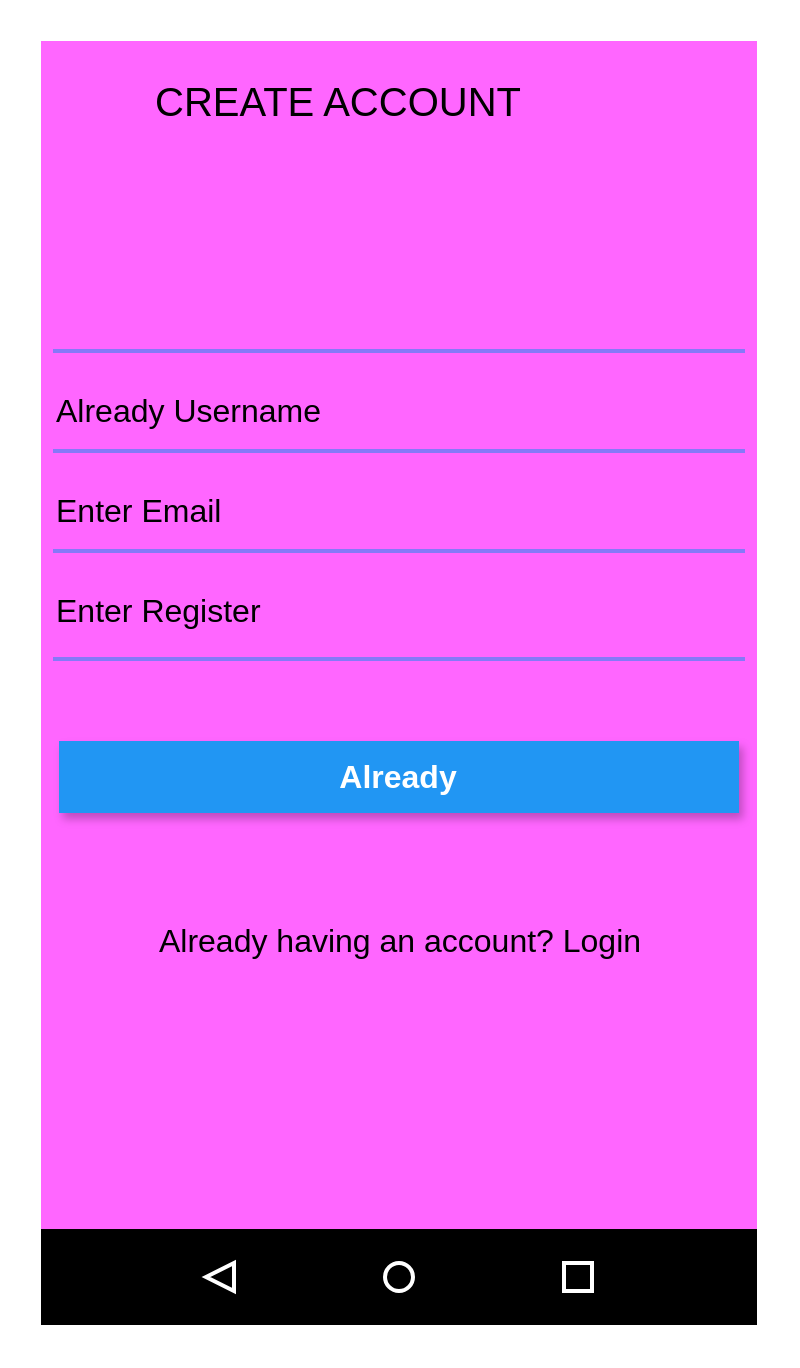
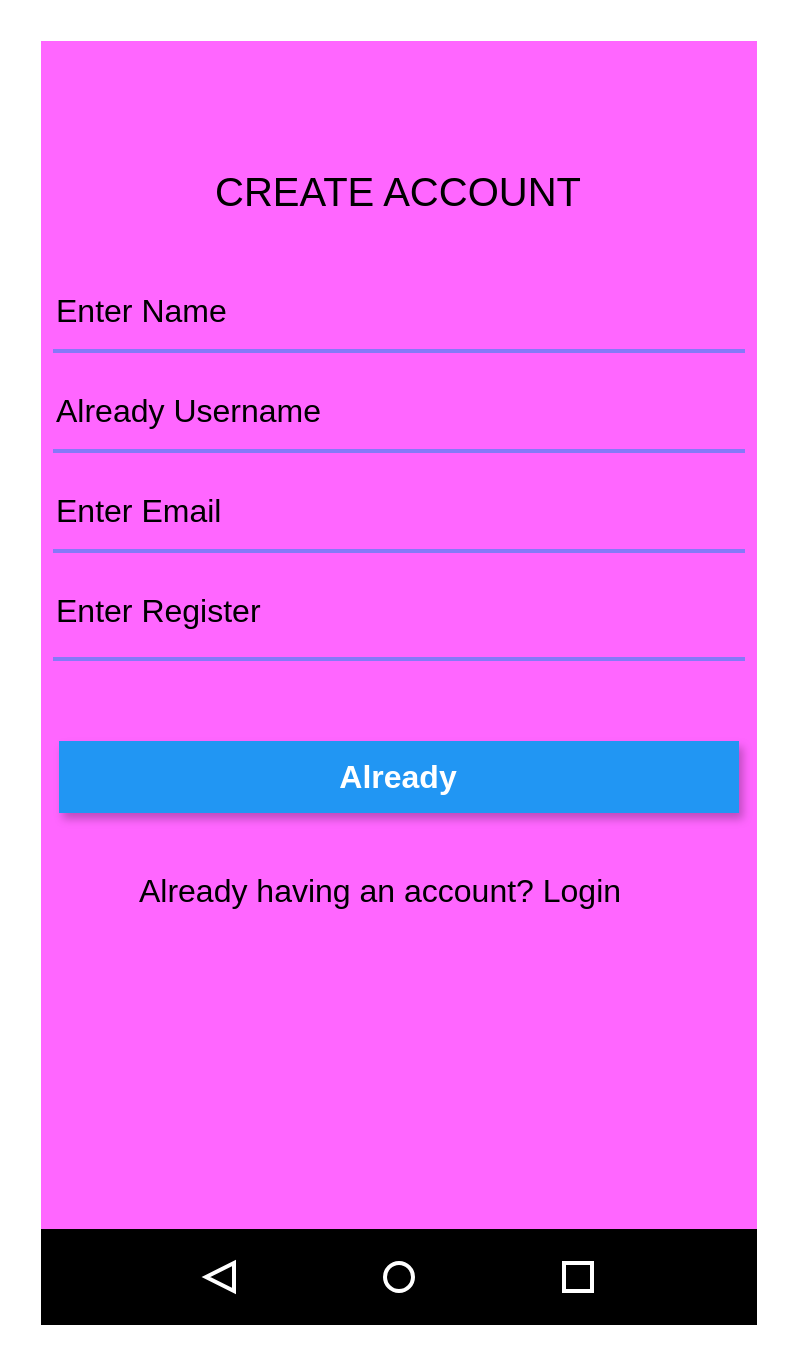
- <mxCell id="13" value="&lt;span style=&quot;font-size: 20px;&quot;&gt;CREATE ACCOUNT&lt;/span&gt;" style="text;strokeColor=none;align=center;fillColor=none;html=1;verticalAlign=middle;whiteSpace=wrap;rounded=0;" vertex="1" parent="2"><mxGeometry x="24" y="15" width="250" height="30" as="geometry" /></mxCell>
+ <mxCell id="13" value="&lt;span style=&quot;font-size: 20px;&quot;&gt;CREATE ACCOUNT&lt;/span&gt;" style="text;strokeColor=none;align=center;fillColor=none;html=1;verticalAlign=middle;whiteSpace=wrap;rounded=0;" vertex="1" parent="2"><mxGeometry x="54" y="60" width="250" height="30" as="geometry" /></mxCell>
+ <mxCell id="14" value="Enter Name" style="text;fontSize=16;verticalAlign=middle;strokeColor=none;fillColor=none;whiteSpace=wrap;html=1;" vertex="1" parent="2"><mxGeometry x="6" y="120" width="346" height="30" as="geometry" /></mxCell>
- <mxCell id="12" value="&lt;font style=&quot;font-size: 16px;&quot;&gt;Already having an account? Login&lt;/font&gt;" style="text;strokeColor=none;align=center;fillColor=none;html=1;verticalAlign=middle;whiteSpace=wrap;rounded=0;" vertex="1" parent="2"><mxGeometry x="30" y="435" width="300" height="30" as="geometry" /></mxCell>
+ <mxCell id="12" value="&lt;font style=&quot;font-size: 16px;&quot;&gt;Already having an account? Login&lt;/font&gt;" style="text;strokeColor=none;align=center;fillColor=none;html=1;verticalAlign=middle;whiteSpace=wrap;rounded=0;" vertex="1" parent="2"><mxGeometry x="20" y="410" width="300" height="30" as="geometry" /></mxCell>
